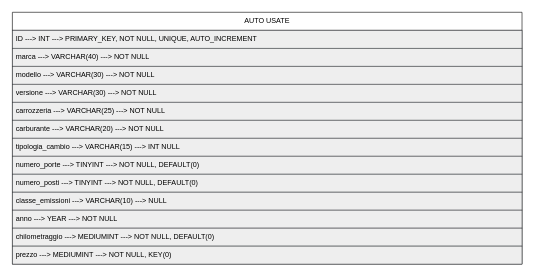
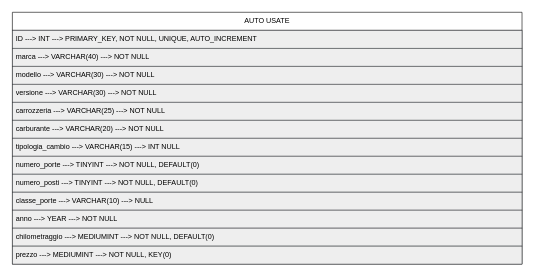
- <mxCell id="12" value="classe_emissioni&amp;nbsp;---&amp;gt; VARCHAR(10)&amp;nbsp;---&amp;gt; NULL" style="text;strokeColor=#36393d;fillColor=#eeeeee;align=left;verticalAlign=middle;spacingLeft=4;spacingRight=4;overflow=hidden;points=[[0,0.5],[1,0.5]];portConstraint=eastwest;rotatable=0;whiteSpace=wrap;html=1;" vertex="1" parent="2"><mxGeometry y="300" width="850" height="30" as="geometry" /></mxCell>
+ <mxCell id="12" value="classe_porte&amp;nbsp;---&amp;gt; VARCHAR(10)&amp;nbsp;---&amp;gt; NULL" style="text;strokeColor=#36393d;fillColor=#eeeeee;align=left;verticalAlign=middle;spacingLeft=4;spacingRight=4;overflow=hidden;points=[[0,0.5],[1,0.5]];portConstraint=eastwest;rotatable=0;whiteSpace=wrap;html=1;" vertex="1" parent="2"><mxGeometry y="300" width="850" height="30" as="geometry" /></mxCell>
